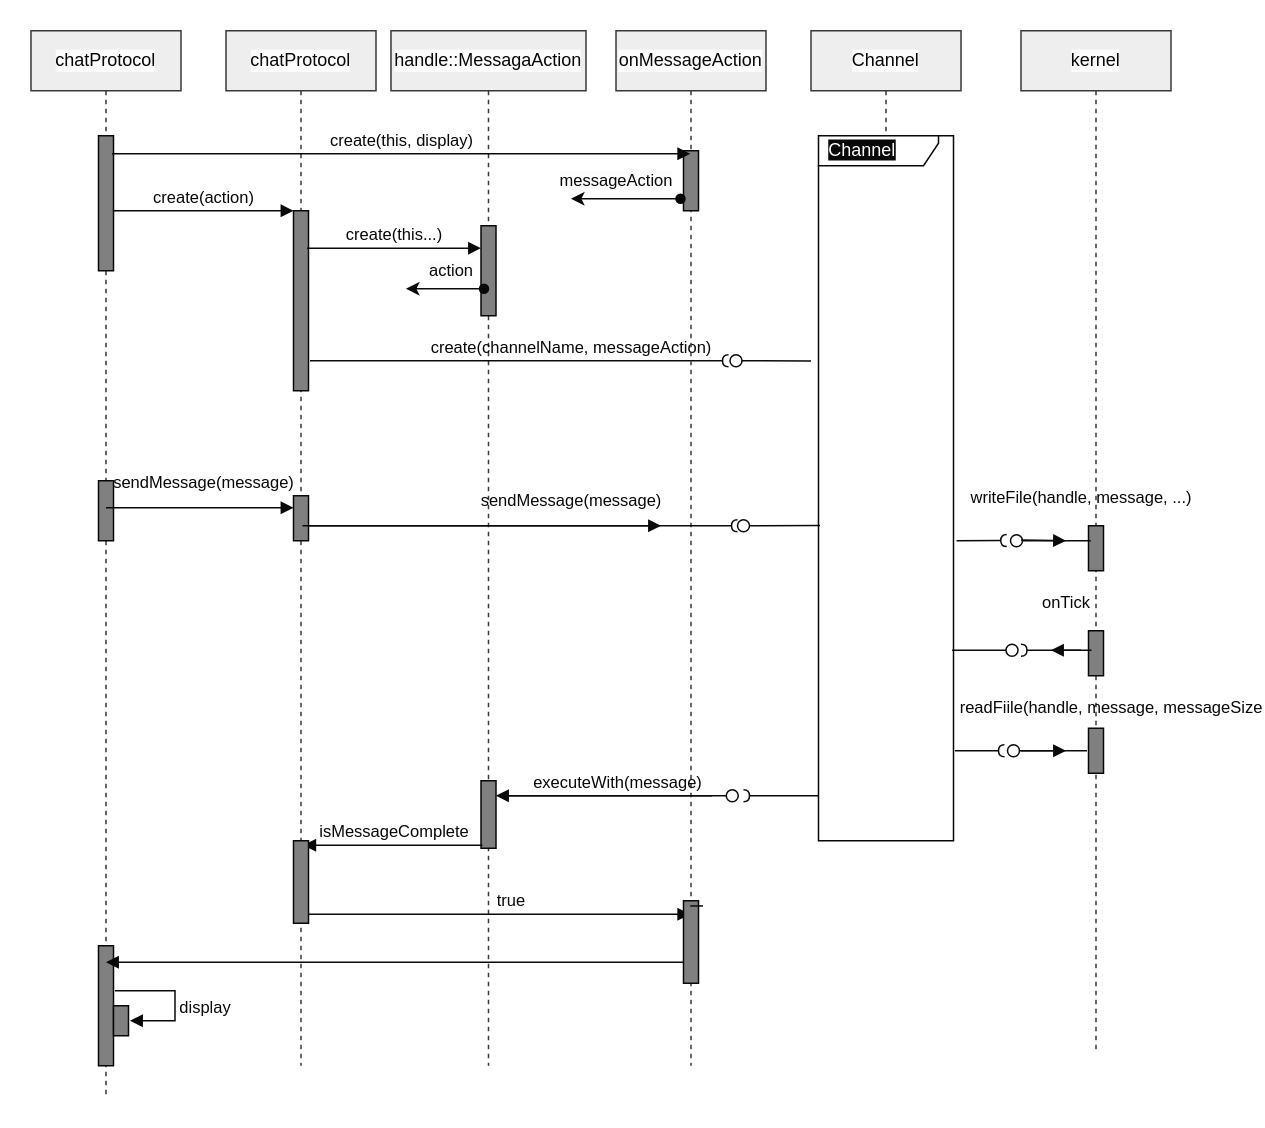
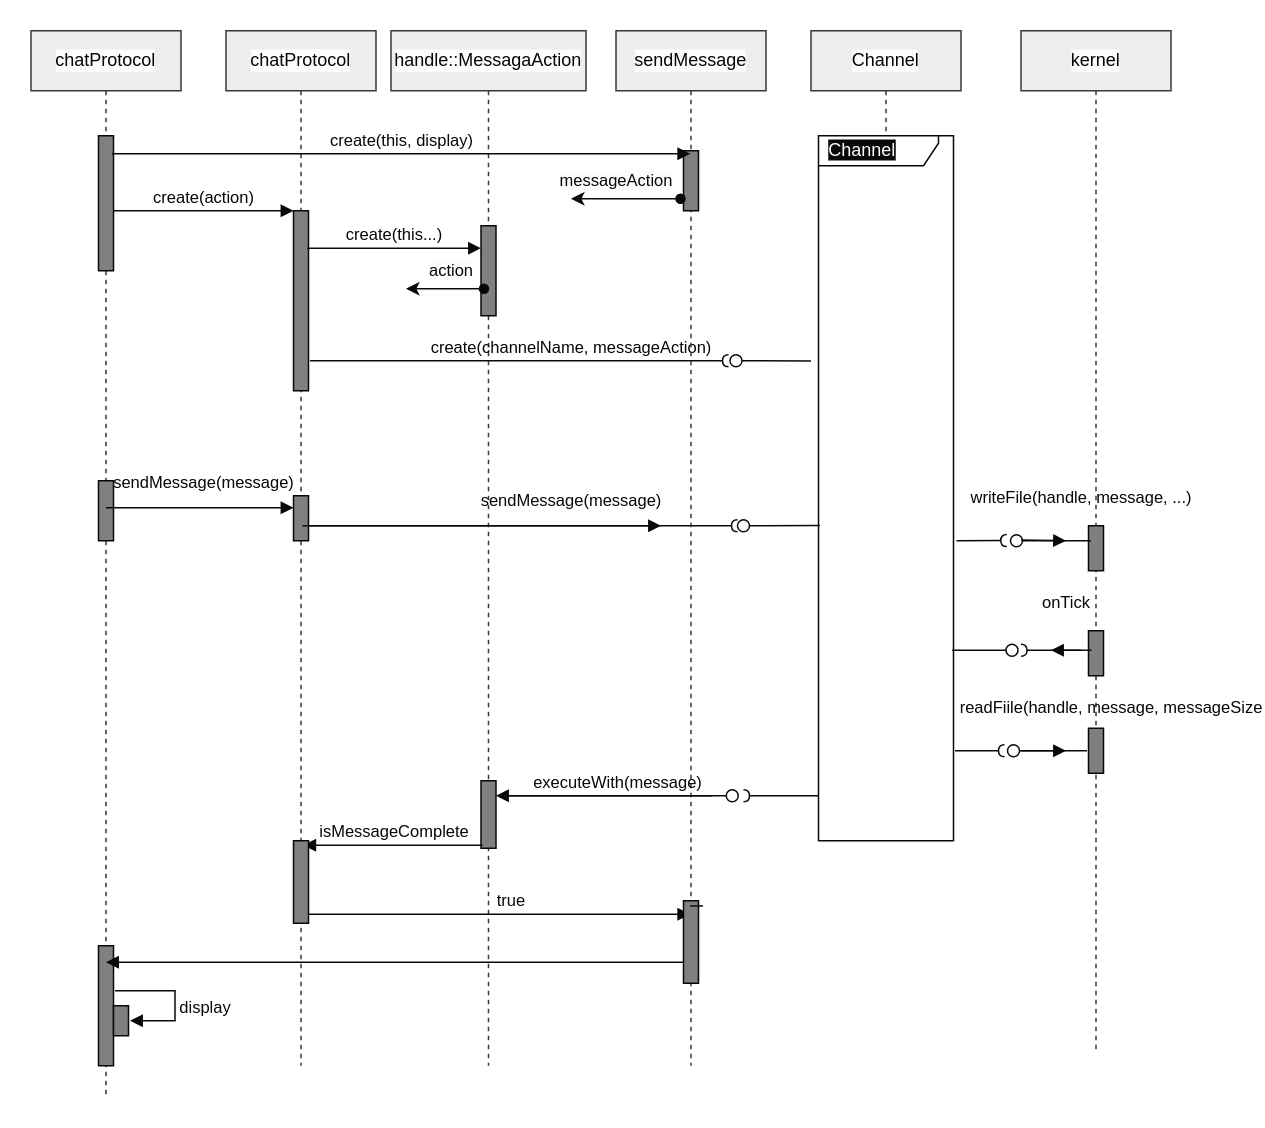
- <mxCell id="17" value="onMessageAction" style="shape=umlLifeline;perimeter=lifelinePerimeter;whiteSpace=wrap;html=1;container=1;collapsible=0;recursiveResize=0;outlineConnect=0;labelBackgroundColor=#FCFCFC;strokeColor=#36393d;fillColor=#eeeeee;fontColor=#080808;" vertex="1" parent="1"><mxGeometry x="410" y="20" width="100" height="690" as="geometry" /></mxCell>
+ <mxCell id="17" value="sendMessage" style="shape=umlLifeline;perimeter=lifelinePerimeter;whiteSpace=wrap;html=1;container=1;collapsible=0;recursiveResize=0;outlineConnect=0;labelBackgroundColor=#FCFCFC;strokeColor=#36393d;fillColor=#eeeeee;fontColor=#080808;" vertex="1" parent="1"><mxGeometry x="410" y="20" width="100" height="690" as="geometry" /></mxCell>
